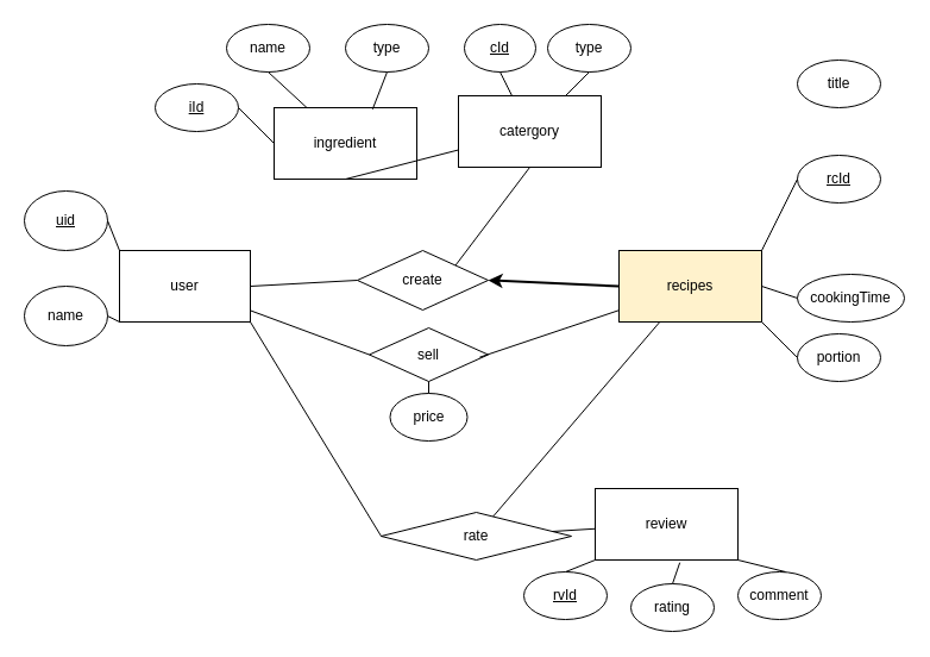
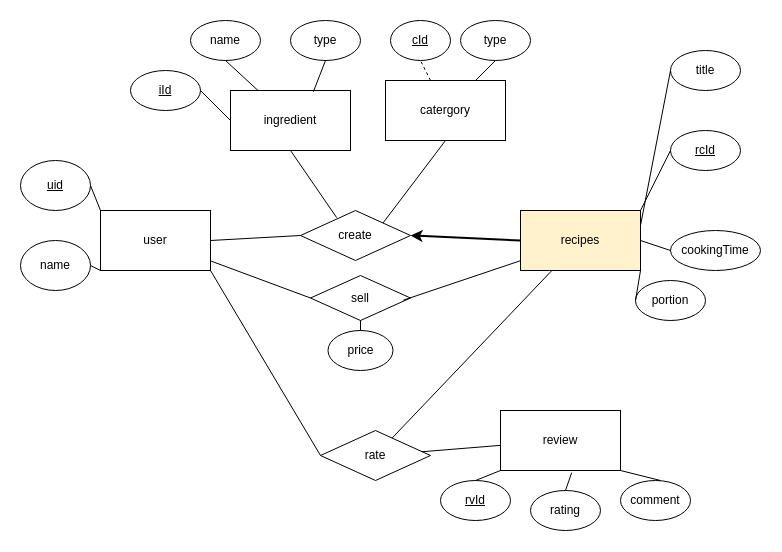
- <mxCell id="35" value="" style="endArrow=none;html=1;entryX=0.5;entryY=1;entryDx=0;entryDy=0;" edge="1" parent="1" source="4" target="34"><mxGeometry width="50" height="50" relative="1" as="geometry"><mxPoint x="410" y="180" as="sourcePoint" /><mxPoint x="460" y="130" as="targetPoint" /></mxGeometry></mxCell>
+ <mxCell id="35" value="" style="endArrow=none;html=1;entryX=0.5;entryY=1;entryDx=0;entryDy=0;dashed=1;" edge="1" parent="1" source="4" target="34"><mxGeometry width="50" height="50" relative="1" as="geometry"><mxPoint x="410" y="180" as="sourcePoint" /><mxPoint x="460" y="130" as="targetPoint" /></mxGeometry></mxCell>
+ <mxCell id="16" value="" style="endArrow=none;html=1;entryX=0;entryY=0.5;entryDx=0;entryDy=0;exitX=1;exitY=0.25;exitDx=0;exitDy=0;" edge="1" parent="1" source="3" target="12"><mxGeometry width="50" height="50" relative="1" as="geometry"><mxPoint x="410" y="350" as="sourcePoint" /><mxPoint x="460" y="300" as="targetPoint" /></mxGeometry></mxCell>
- <mxCell id="38" value="" style="endArrow=none;html=1;strokeWidth=1;exitX=0.5;exitY=1;exitDx=0;exitDy=0;" edge="1" parent="1" source="5" target="4"><mxGeometry width="50" height="50" relative="1" as="geometry"><mxPoint x="410" y="180" as="sourcePoint" /><mxPoint x="460" y="130" as="targetPoint" /></mxGeometry></mxCell>
+ <mxCell id="38" value="" style="endArrow=none;html=1;strokeWidth=1;exitX=0.5;exitY=1;exitDx=0;exitDy=0;entryX=0.329;entryY=0.143;entryDx=0;entryDy=0;entryPerimeter=0;" edge="1" parent="1" source="5" target="31"><mxGeometry width="50" height="50" relative="1" as="geometry"><mxPoint x="410" y="180" as="sourcePoint" /><mxPoint x="460" y="130" as="targetPoint" /></mxGeometry></mxCell>
- <mxCell id="14" value="portion" style="ellipse;whiteSpace=wrap;html=1;" vertex="1" parent="1"><mxGeometry x="670" y="280" width="70" height="40" as="geometry" /></mxCell>
+ <mxCell id="14" value="portion" style="ellipse;whiteSpace=wrap;html=1;" vertex="1" parent="1"><mxGeometry x="635" y="280" width="70" height="40" as="geometry" /></mxCell>
- <mxCell id="40" value="rate" style="rhombus;whiteSpace=wrap;html=1;" vertex="1" parent="1"><mxGeometry x="320" y="430" width="160" height="40" as="geometry" /></mxCell>
+ <mxCell id="40" value="rate" style="rhombus;whiteSpace=wrap;html=1;" vertex="1" parent="1"><mxGeometry x="320" y="430" width="110" height="50" as="geometry" /></mxCell>
